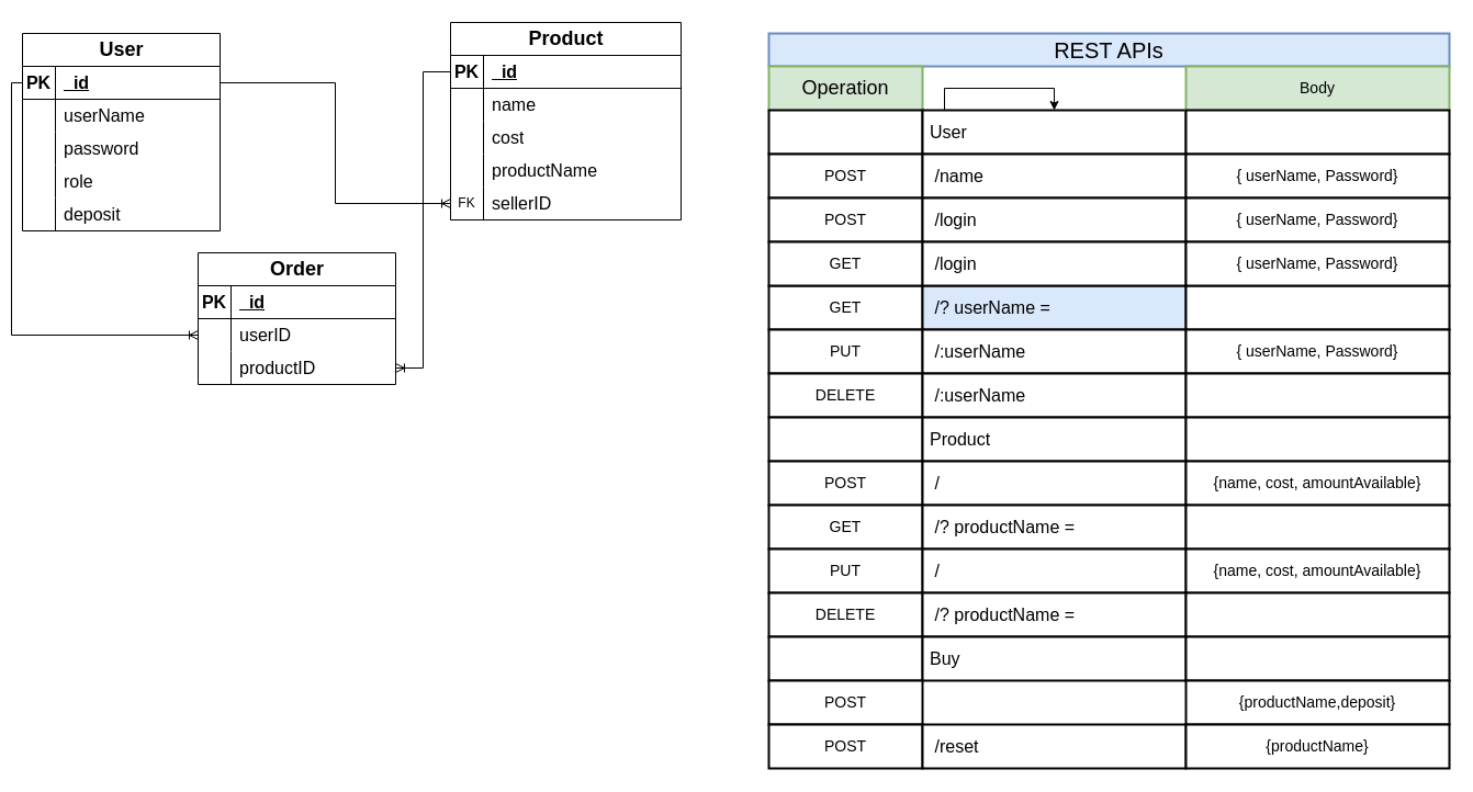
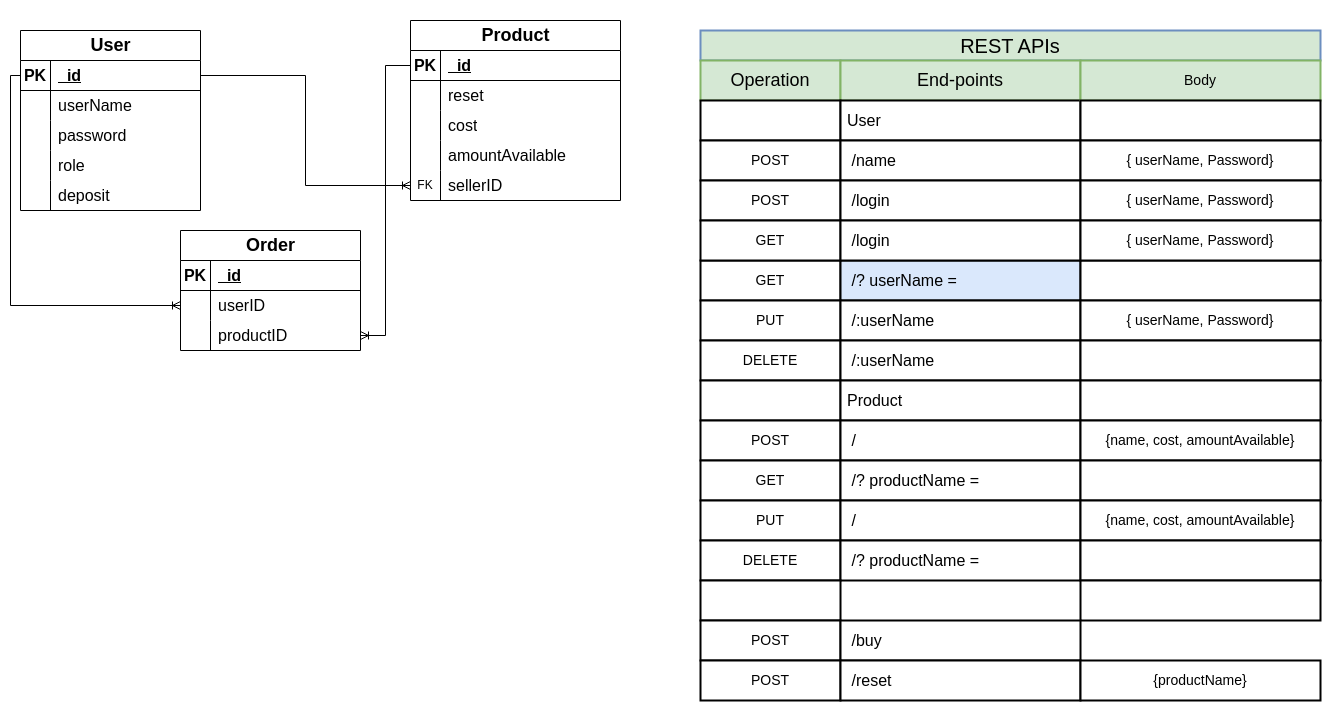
- <mxCell id="47" value="&lt;font style=&quot;font-size: 20px;&quot;&gt;REST APIs&lt;/font&gt;" style="rounded=0;whiteSpace=wrap;html=1;shadow=0;labelBackgroundColor=none;strokeColor=#6c8ebf;strokeWidth=2;fillColor=#dae8fc;fontSize=14;fontColor=#000000;align=center;" vertex="1" parent="1"><mxGeometry x="700" y="30" width="620" height="30" as="geometry" /></mxCell>
+ <mxCell id="47" value="&lt;font style=&quot;font-size: 20px;&quot;&gt;REST APIs&lt;/font&gt;" style="rounded=0;whiteSpace=wrap;html=1;shadow=0;labelBackgroundColor=none;strokeColor=#6c8ebf;strokeWidth=2;fillColor=#d5e8d4;fontSize=14;fontColor=#000000;align=center;" vertex="1" parent="1"><mxGeometry x="700" y="30" width="620" height="30" as="geometry" /></mxCell>
+ <mxCell id="50" value="&lt;font style=&quot;font-size: 18px;&quot;&gt;End-points&lt;/font&gt;" style="rounded=0;whiteSpace=wrap;html=1;shadow=0;labelBackgroundColor=none;strokeColor=#82b366;strokeWidth=2;fillColor=#d5e8d4;fontSize=14;fontColor=#000000;align=center;" vertex="1" parent="1"><mxGeometry x="840" y="60" width="240" height="40" as="geometry" /></mxCell>
- <mxCell id="24" value="&lt;font style=&quot;font-size: 16px;&quot;&gt;name&lt;/font&gt;" style="shape=partialRectangle;connectable=0;fillColor=none;top=0;left=0;bottom=0;right=0;align=left;spacingLeft=6;overflow=hidden;whiteSpace=wrap;html=1;fontSize=16;" vertex="1" parent="22"><mxGeometry x="30" width="180" height="30" as="geometry"><mxRectangle width="180" height="30" as="alternateBounds" /></mxGeometry></mxCell>
+ <mxCell id="24" value="&lt;font style=&quot;font-size: 16px;&quot;&gt;reset&lt;/font&gt;" style="shape=partialRectangle;connectable=0;fillColor=none;top=0;left=0;bottom=0;right=0;align=left;spacingLeft=6;overflow=hidden;whiteSpace=wrap;html=1;fontSize=16;" vertex="1" parent="22"><mxGeometry x="30" width="180" height="30" as="geometry"><mxRectangle width="180" height="30" as="alternateBounds" /></mxGeometry></mxCell>
- <mxCell id="30" value="productName" style="shape=partialRectangle;connectable=0;fillColor=none;top=0;left=0;bottom=0;right=0;align=left;spacingLeft=6;overflow=hidden;whiteSpace=wrap;html=1;fontSize=16;" vertex="1" parent="28"><mxGeometry x="30" width="180" height="30" as="geometry"><mxRectangle width="180" height="30" as="alternateBounds" /></mxGeometry></mxCell>
+ <mxCell id="30" value="amountAvailable" style="shape=partialRectangle;connectable=0;fillColor=none;top=0;left=0;bottom=0;right=0;align=left;spacingLeft=6;overflow=hidden;whiteSpace=wrap;html=1;fontSize=16;" vertex="1" parent="28"><mxGeometry x="30" width="180" height="30" as="geometry"><mxRectangle width="180" height="30" as="alternateBounds" /></mxGeometry></mxCell>
- <mxCell id="86" value="Buy" style="rounded=0;whiteSpace=wrap;html=1;shadow=0;labelBackgroundColor=none;strokeColor=#000000;strokeWidth=2;fillColor=#ffffff;fontSize=16;fontColor=#000000;align=left;perimeterSpacing=0;spacingLeft=5;" vertex="1" parent="1"><mxGeometry x="840" y="580" width="240" height="40" as="geometry" /></mxCell>
+ <mxCell id="89" value="&lt;span style=&quot;white-space: pre;&quot;&gt; &lt;/span&gt;/buy" style="rounded=0;whiteSpace=wrap;html=1;shadow=0;labelBackgroundColor=none;strokeColor=#000000;strokeWidth=2;fillColor=#ffffff;fontSize=16;fontColor=#000000;align=left;perimeterSpacing=0;spacingLeft=5;" vertex="1" parent="1"><mxGeometry x="840" y="620" width="240" height="40" as="geometry" /></mxCell>
- <mxCell id="90" value="{productName,deposit}" style="rounded=0;whiteSpace=wrap;html=1;shadow=0;labelBackgroundColor=none;strokeColor=#000000;strokeWidth=2;fillColor=#ffffff;fontSize=14;fontColor=#000000;align=center;" vertex="1" parent="1"><mxGeometry x="1080" y="620" width="240" height="40" as="geometry" /></mxCell>
